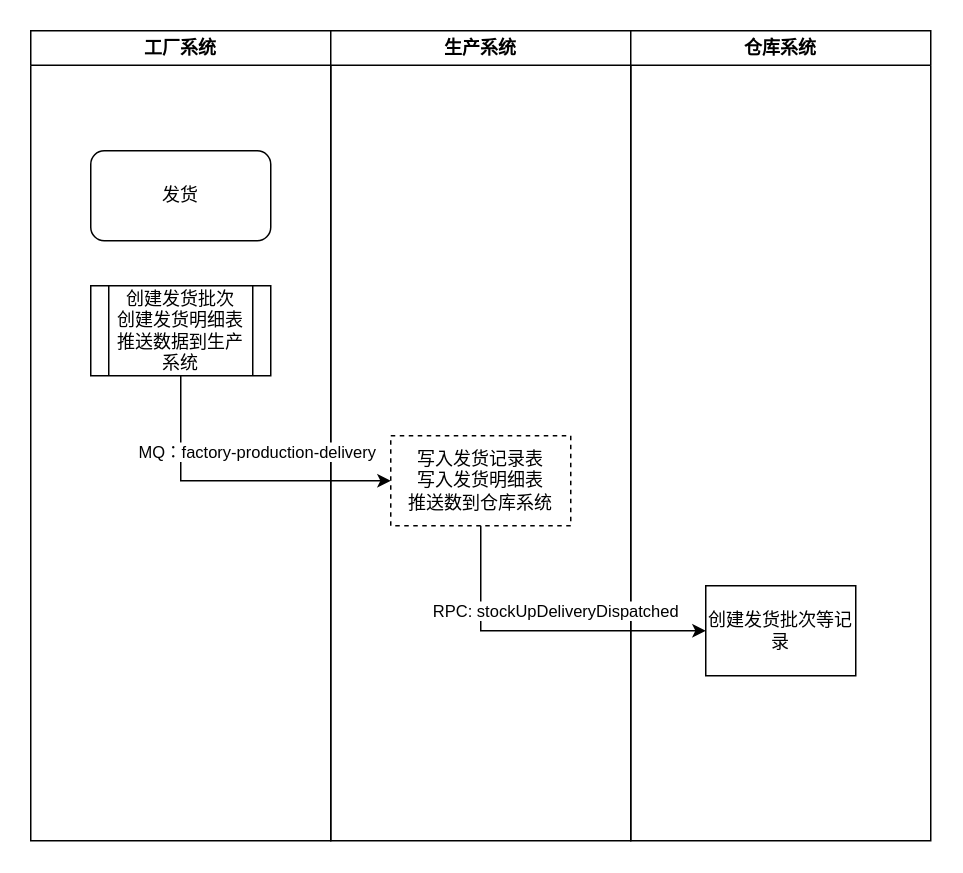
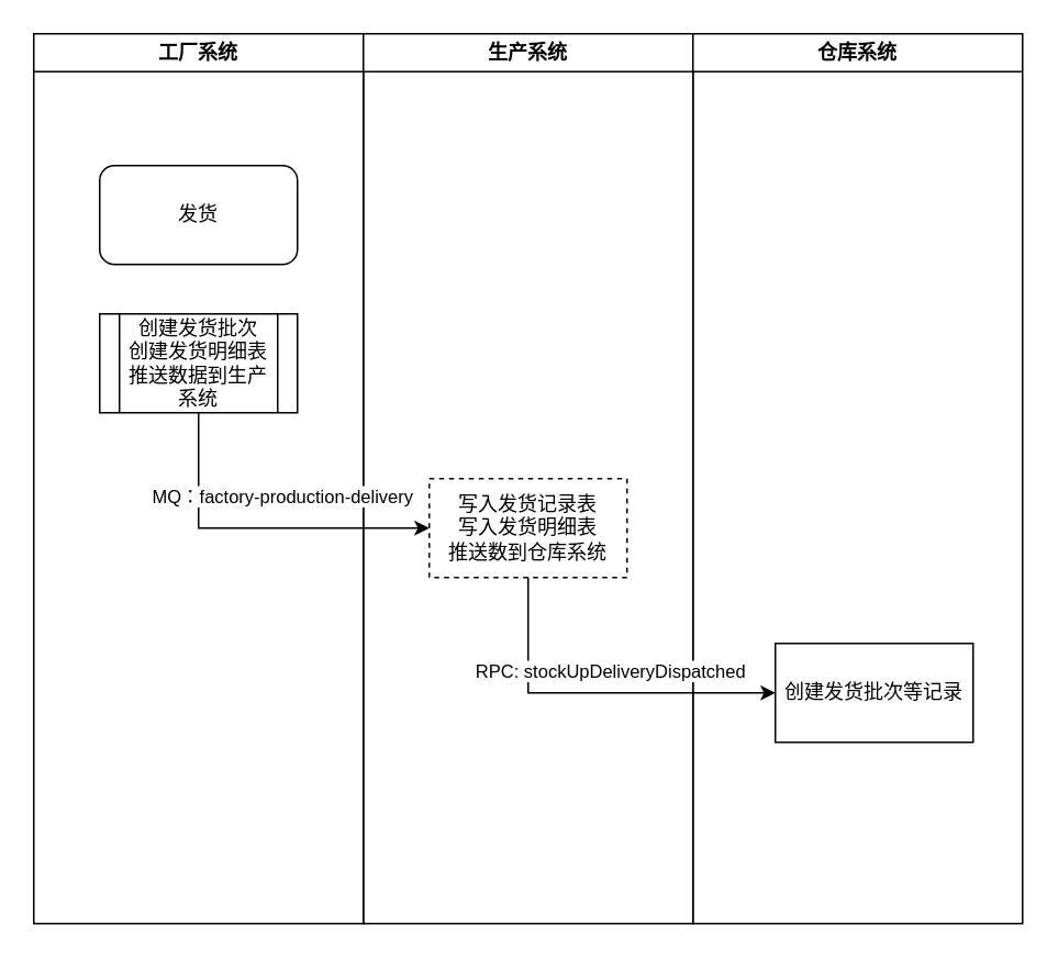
- <mxCell id="8" value="创建发货批次等记录" style="rounded=0;whiteSpace=wrap;html=1;" vertex="1" parent="7"><mxGeometry x="50" y="370" width="100" height="60" as="geometry" /></mxCell>
+ <mxCell id="8" value="创建发货批次等记录" style="rounded=0;whiteSpace=wrap;html=1;" vertex="1" parent="7"><mxGeometry x="50" y="370" width="120" height="60" as="geometry" /></mxCell>
